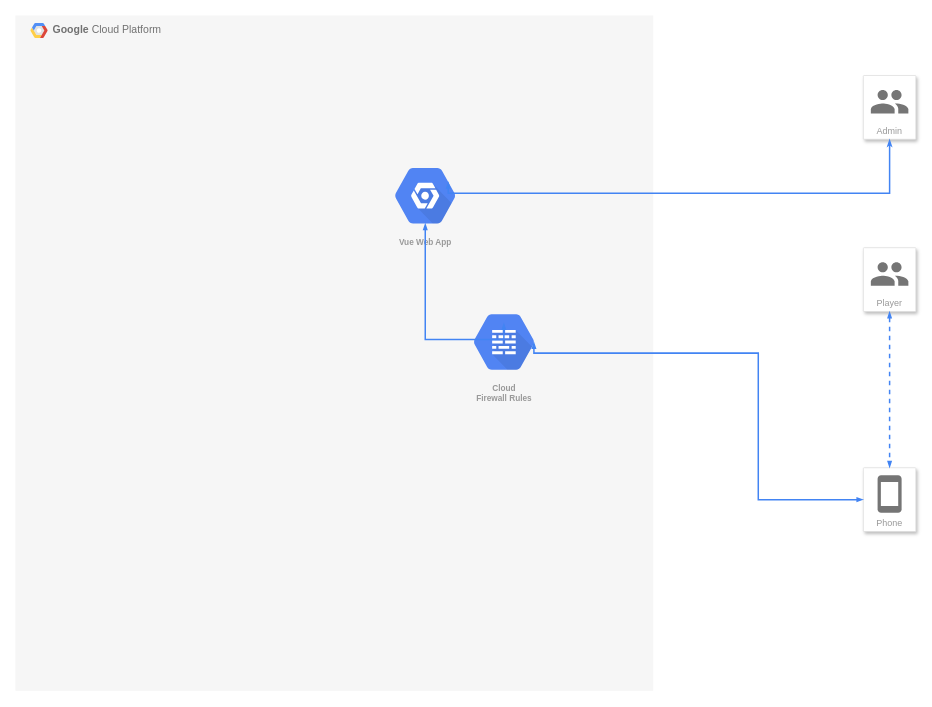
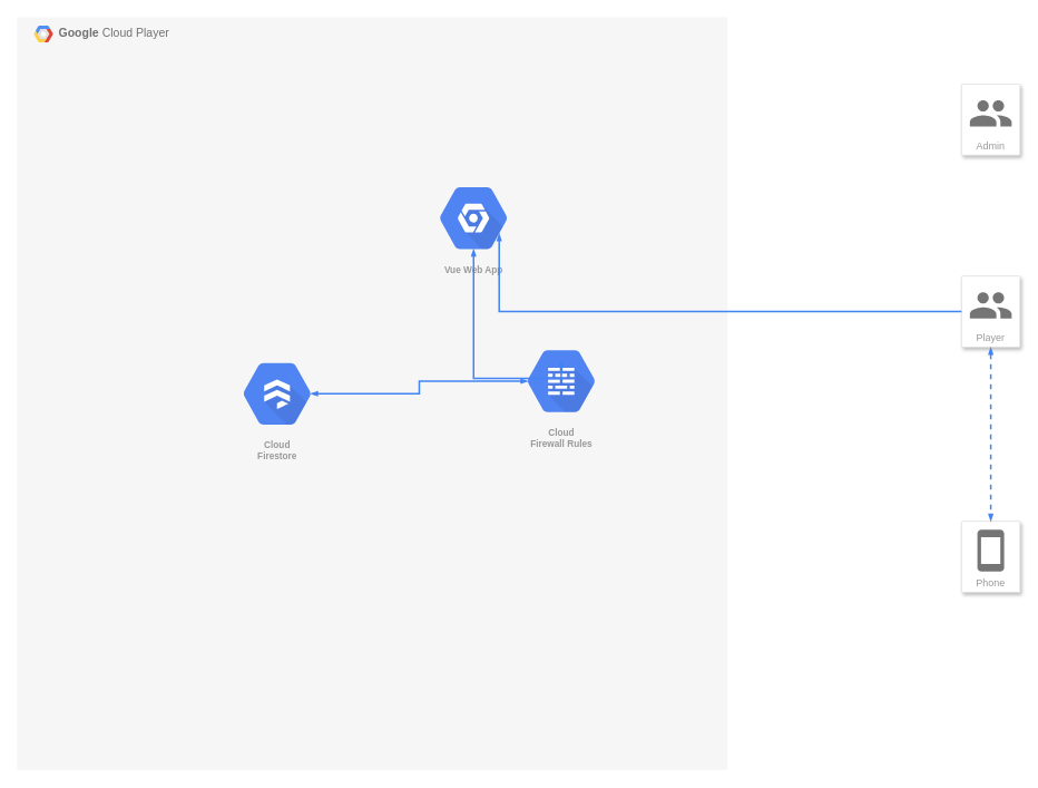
- <mxCell id="2" value="&lt;b&gt;Google &lt;/b&gt;Cloud Platform" style="fillColor=#F6F6F6;strokeColor=none;shadow=0;gradientColor=none;fontSize=14;align=left;spacing=10;fontColor=#717171;9E9E9E;verticalAlign=top;spacingTop=-4;fontStyle=0;spacingLeft=40;html=1;" parent="1" vertex="1"><mxGeometry x="20" width="850" height="900" as="geometry" y="20" /></mxCell>
+ <mxCell id="2" value="&lt;b&gt;Google &lt;/b&gt;Cloud Player" style="fillColor=#F6F6F6;strokeColor=none;shadow=0;gradientColor=none;fontSize=14;align=left;spacing=10;fontColor=#717171;9E9E9E;verticalAlign=top;spacingTop=-4;fontStyle=0;spacingLeft=40;html=1;" parent="1" vertex="1"><mxGeometry x="20" width="850" height="900" as="geometry" y="20" /></mxCell>
- <mxCell id="18" value="" style="edgeStyle=orthogonalEdgeStyle;fontSize=12;html=1;endArrow=blockThin;endFill=1;rounded=0;strokeWidth=2;endSize=4;startSize=4;dashed=0;strokeColor=#4284F3;entryX=0.75;entryY=0.33;entryDx=0;entryDy=0;entryPerimeter=0;exitX=0.5;exitY=1;exitDx=0;exitDy=0;startArrow=classicThin;startFill=1;" parent="1" source="16" target="6" edge="1"><mxGeometry width="100" relative="1" as="geometry"><mxPoint x="810" y="460" as="sourcePoint" /><mxPoint x="910" y="460" as="targetPoint" /><Array as="points"><mxPoint x="1185" y="257" /></Array></mxGeometry></mxCell>
+ <mxCell id="14" value="" style="edgeStyle=orthogonalEdgeStyle;fontSize=12;html=1;endArrow=blockThin;endFill=1;rounded=0;strokeWidth=2;endSize=4;startSize=4;dashed=0;strokeColor=#4284F3;entryX=0.75;entryY=0.67;entryDx=0;entryDy=0;entryPerimeter=0;exitX=0;exitY=0.5;exitDx=0;exitDy=0;" parent="1" source="11" target="6" edge="1"><mxGeometry width="100" relative="1" as="geometry"><mxPoint x="810" y="460" as="sourcePoint" /><mxPoint x="910" y="460" as="targetPoint" /></mxGeometry></mxCell>
+ <mxCell id="8" value="" style="edgeStyle=orthogonalEdgeStyle;fontSize=12;html=1;endArrow=blockThin;endFill=1;rounded=0;strokeWidth=2;endSize=4;startSize=4;dashed=0;strokeColor=#4284F3;entryX=0.825;entryY=0.5;entryDx=0;entryDy=0;entryPerimeter=0;exitX=0.175;exitY=0.5;exitDx=0;exitDy=0;exitPerimeter=0;startArrow=blockThin;startFill=1;" parent="2" source="5" target="4" edge="1"><mxGeometry width="100" relative="1" as="geometry"><mxPoint x="790" y="440" as="sourcePoint" /><mxPoint x="890" y="440" as="targetPoint" /></mxGeometry></mxCell>
+ <mxCell id="4" value="Cloud&#10;Firestore" style="sketch=0;html=1;fillColor=#5184F3;strokeColor=none;verticalAlign=top;labelPosition=center;verticalLabelPosition=bottom;align=center;spacingTop=-6;fontSize=11;fontStyle=1;fontColor=#999999;shape=mxgraph.gcp2.hexIcon;prIcon=cloud_firestore" parent="2" vertex="1"><mxGeometry x="250" y="396" width="122.41" height="108.5" as="geometry" /></mxCell>
- <mxCell id="13" value="" style="edgeStyle=orthogonalEdgeStyle;fontSize=12;html=1;endArrow=blockThin;endFill=1;rounded=0;strokeWidth=2;endSize=4;startSize=4;dashed=0;strokeColor=#4284F3;entryX=0.825;entryY=0.5;entryDx=0;entryDy=0;entryPerimeter=0;exitX=0;exitY=0.5;exitDx=0;exitDy=0;startArrow=blockThin;startFill=1;" parent="1" source="9" target="5" edge="1"><mxGeometry width="100" relative="1" as="geometry"><mxPoint x="810" y="460" as="sourcePoint" /><mxPoint x="710.988" y="665.25" as="targetPoint" /><Array as="points"><mxPoint x="1010" y="665" /><mxPoint x="1010" y="470" /></Array></mxGeometry></mxCell>
